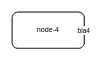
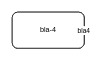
- <mxCell id="5" value="node-4" parent="1" style="rounded=1;whiteSpace=wrap;html=1;" vertex="1"><mxGeometry as="geometry" height="60" width="120" x="20" y="20" /></mxCell>
+ <mxCell id="5" value="bla-4" parent="1" style="rounded=1;whiteSpace=wrap;html=1;" vertex="1"><mxGeometry as="geometry" height="60" width="120" x="20" y="20" /></mxCell>
